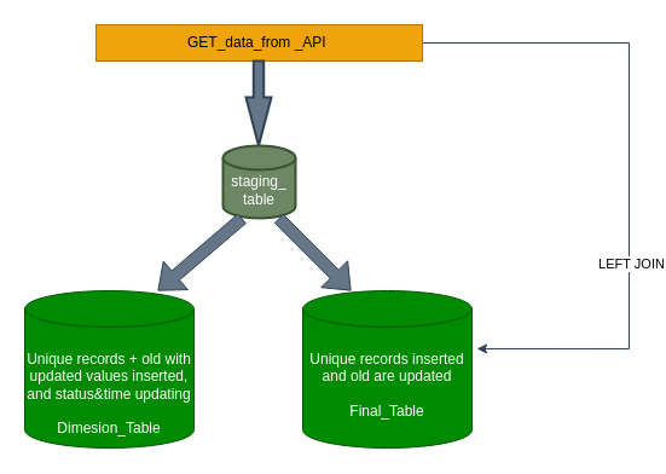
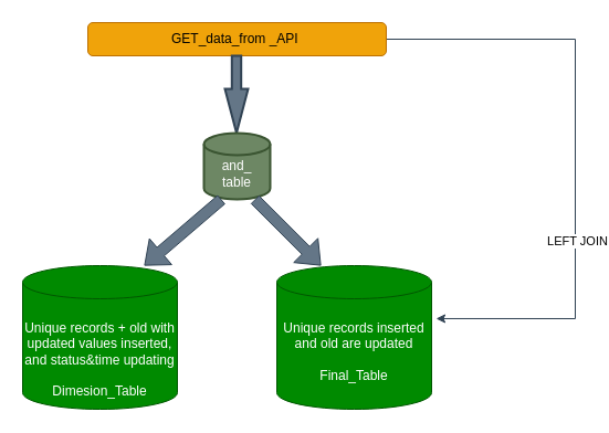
- <mxCell id="4" value="GET_data_from _API&amp;nbsp;" style="rounded=0;whiteSpace=wrap;html=1;fillColor=#f0a30a;fontColor=#000000;strokeColor=#BD7000;" vertex="1" parent="1"><mxGeometry x="79" y="20" width="270" height="30" as="geometry" /></mxCell>
+ <mxCell id="4" value="GET_data_from _API&amp;nbsp;" style="whiteSpace=wrap;html=1;fillColor=#f0a30a;fontColor=#000000;strokeColor=#BD7000;rounded=1;" vertex="1" parent="1"><mxGeometry x="79" y="20" width="270" height="30" as="geometry" /></mxCell>
- <mxCell id="6" value="&lt;br&gt;staging_&lt;br&gt;table" style="strokeWidth=2;html=1;shape=mxgraph.flowchart.database;whiteSpace=wrap;fillColor=#6d8764;fontColor=#ffffff;strokeColor=#3A5431;" vertex="1" parent="1"><mxGeometry x="184" y="120" width="60" height="60" as="geometry" /></mxCell>
+ <mxCell id="6" value="&lt;br&gt;and_&lt;br&gt;table" style="strokeWidth=2;html=1;shape=mxgraph.flowchart.database;whiteSpace=wrap;fillColor=#6d8764;fontColor=#ffffff;strokeColor=#3A5431;" vertex="1" parent="1"><mxGeometry x="184" y="120" width="60" height="60" as="geometry" /></mxCell>
